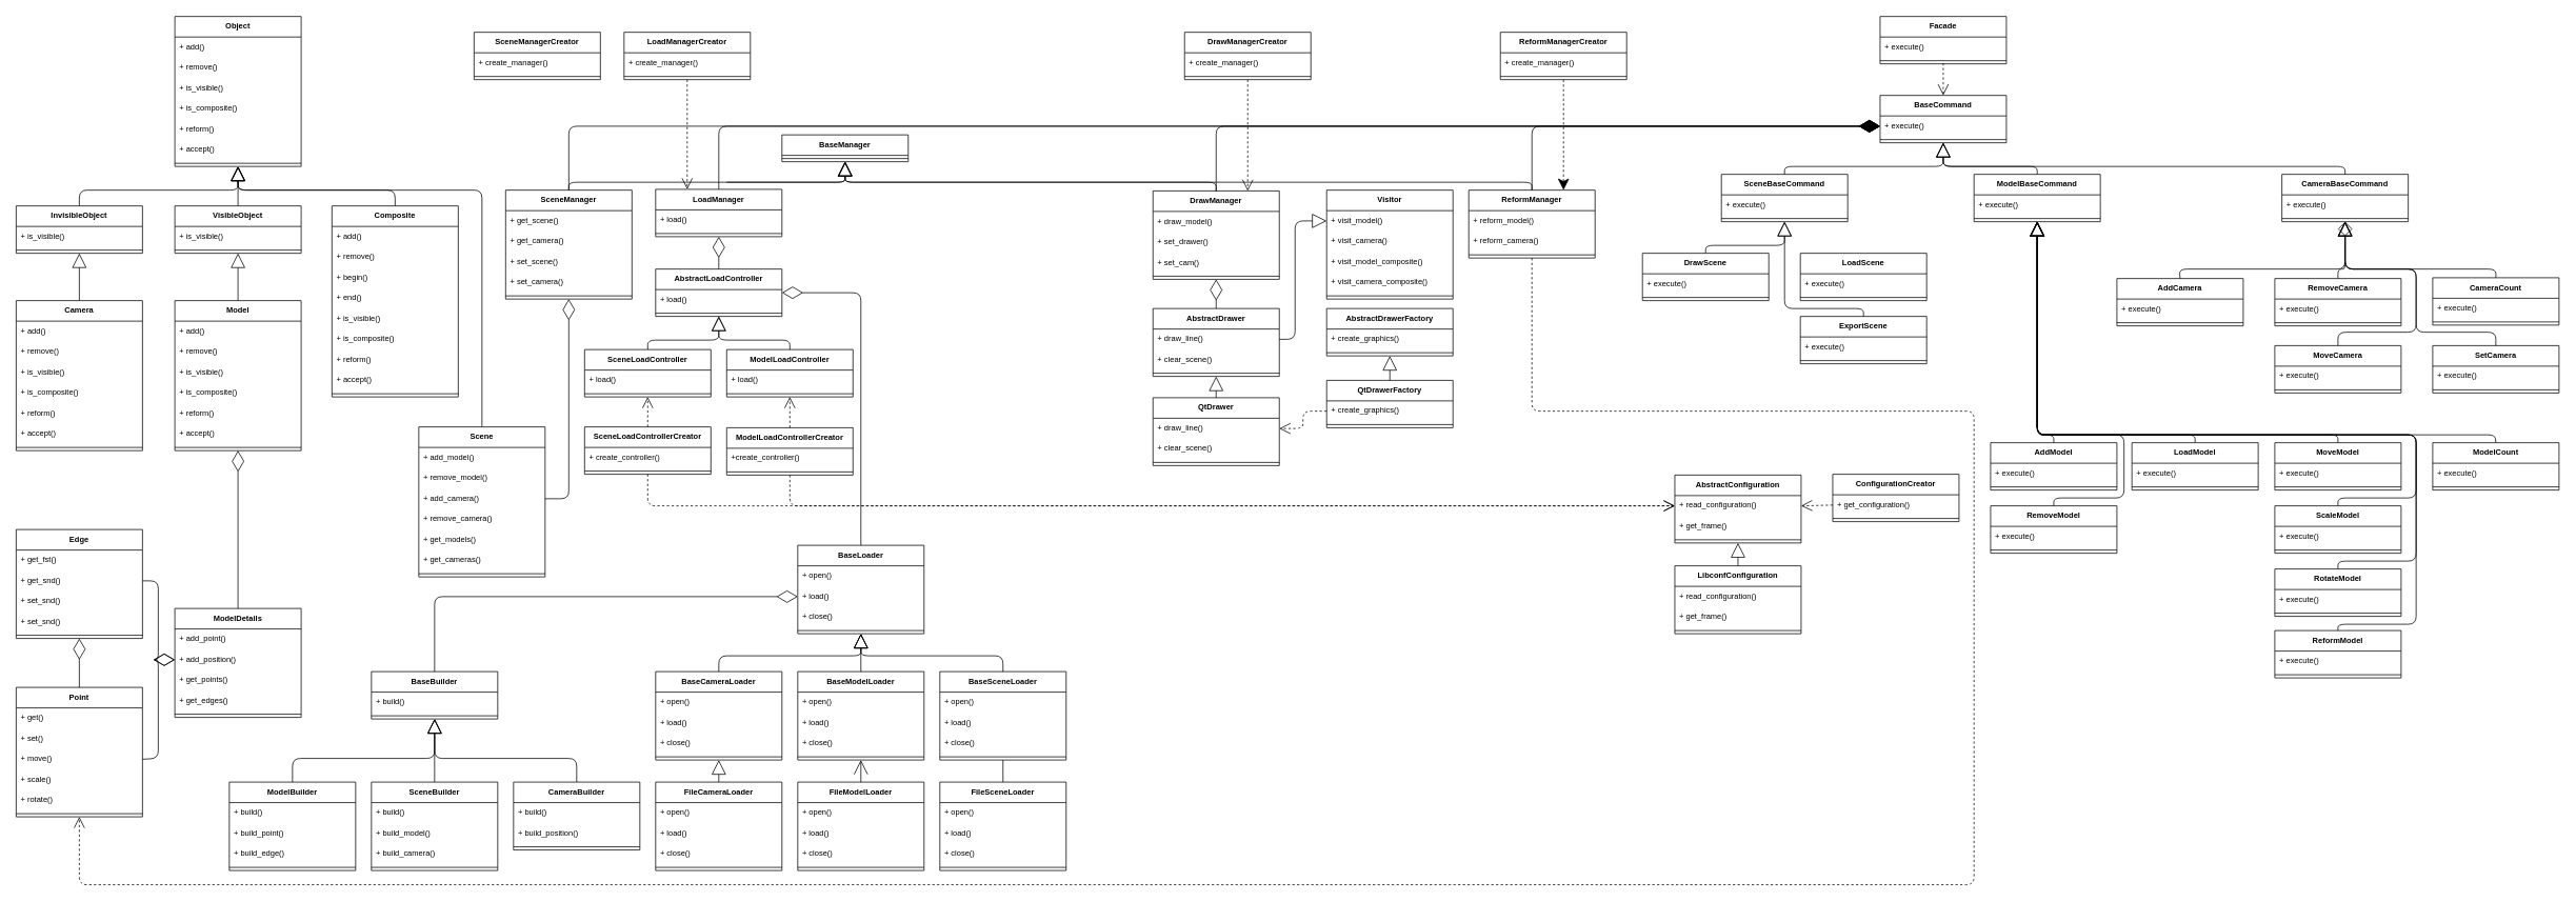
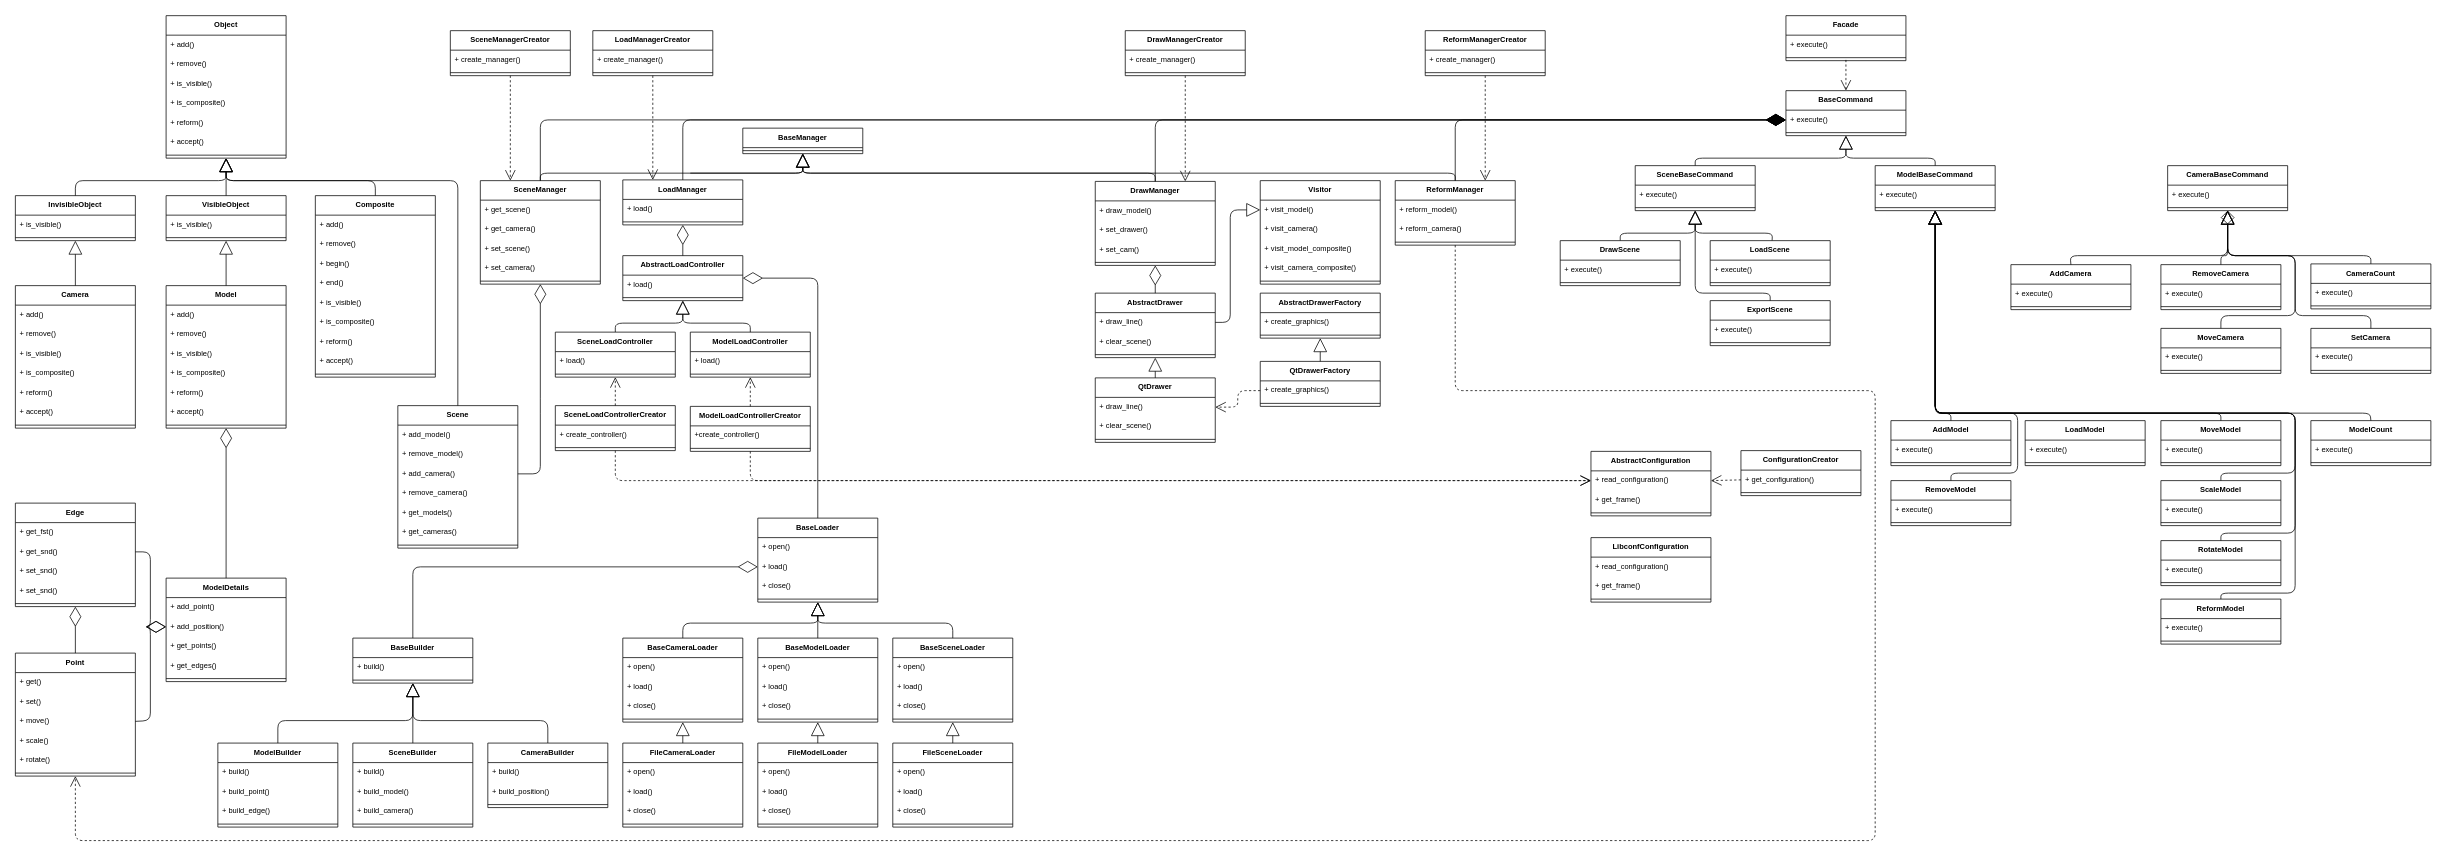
+ <mxCell id="298" value="Use" style="endArrow=open;endSize=12;dashed=1;html=1;entryX=0.25;entryY=0;entryDx=0;entryDy=0;exitX=0.5;exitY=1;exitDx=0;exitDy=0;noLabel=1;fontColor=none;fontSize=10;" parent="1" source="283" target="76" edge="1"><mxGeometry width="160" relative="1" as="geometry"><mxPoint x="670" y="162" as="sourcePoint" /><mxPoint x="670" y="352" as="targetPoint" /></mxGeometry></mxCell>
- <mxCell id="220" value="Extends" style="endArrow=block;endSize=16;endFill=0;html=1;noLabel=1;fontColor=none;exitX=0.5;exitY=0;exitDx=0;exitDy=0;entryX=0.5;entryY=1;entryDx=0;entryDy=0;fontSize=10;" parent="1" source="160" target="124" edge="1"><mxGeometry width="160" relative="1" as="geometry"><mxPoint x="2200" y="250" as="sourcePoint" /><mxPoint x="2471" y="190" as="targetPoint" /><Array as="points"><mxPoint x="2970" y="210" /><mxPoint x="2461" y="210" /></Array></mxGeometry></mxCell>
- <mxCell id="296" value="Use" style="endArrow=classic;endSize=12;dashed=1;html=1;entryX=0.75;entryY=0;entryDx=0;entryDy=0;exitX=0.5;exitY=1;exitDx=0;exitDy=0;noLabel=1;fontColor=none;fontSize=10;" parent="1" source="289" target="49" edge="1"><mxGeometry width="160" relative="1" as="geometry"><mxPoint x="1030" y="280" as="sourcePoint" /><mxPoint x="1190" y="280" as="targetPoint" /></mxGeometry></mxCell>
+ <mxCell id="296" value="Use" style="endArrow=open;endSize=12;dashed=1;html=1;entryX=0.75;entryY=0;entryDx=0;entryDy=0;exitX=0.5;exitY=1;exitDx=0;exitDy=0;noLabel=1;fontColor=none;fontSize=10;" parent="1" source="289" target="49" edge="1"><mxGeometry width="160" relative="1" as="geometry"><mxPoint x="1030" y="280" as="sourcePoint" /><mxPoint x="1190" y="280" as="targetPoint" /></mxGeometry></mxCell>
+ <mxCell id="325" value="Extends" style="endArrow=block;endSize=16;endFill=0;html=1;noLabel=1;fontColor=none;exitX=0.516;exitY=-0.004;exitDx=0;exitDy=0;entryX=0.5;entryY=1;entryDx=0;entryDy=0;exitPerimeter=0;fontSize=10;" parent="1" source="322" target="194" edge="1"><mxGeometry width="160" relative="1" as="geometry"><mxPoint x="1771" y="370" as="sourcePoint" /><mxPoint x="1771" y="310" as="targetPoint" /><Array as="points"><mxPoint x="2363" y="310" /><mxPoint x="2260" y="310" /></Array></mxGeometry></mxCell>
- <mxCell id="330" value="Extends" style="endArrow=block;endSize=16;endFill=0;html=1;noLabel=1;fontColor=none;exitX=0.5;exitY=0;exitDx=0;exitDy=0;fontSize=10;entryX=0.5;entryY=1;entryDx=0;entryDy=0;" parent="1" source="166" target="154" edge="1"><mxGeometry width="160" relative="1" as="geometry"><mxPoint x="2790" y="700" as="sourcePoint" /><mxPoint x="2600" y="290" as="targetPoint" /><Array as="points"><mxPoint x="2780" y="550" /><mxPoint x="2580" y="550" /><mxPoint x="2580" y="380" /></Array></mxGeometry></mxCell>
- <mxCell id="307" value="Extends" style="endArrow=block;endSize=16;endFill=0;html=1;exitX=0.5;exitY=0;exitDx=0;exitDy=0;entryX=0.5;entryY=1;entryDx=0;entryDy=0;noLabel=1;fontColor=none;fontSize=10;" parent="1" source="303" target="299" edge="1"><mxGeometry width="160" relative="1" as="geometry"><mxPoint x="1731" y="920" as="sourcePoint" /><mxPoint x="1811" y="940" as="targetPoint" /></mxGeometry></mxCell>
- <mxCell id="253" value="Extends" style="endArrow=none;endSize=16;endFill=0;html=1;entryX=0.5;entryY=1;entryDx=0;entryDy=0;exitX=0.5;exitY=0;exitDx=0;exitDy=0;noLabel=1;fontColor=none;fontSize=10;" parent="1" source="248" target="243" edge="1"><mxGeometry width="160" relative="1" as="geometry"><mxPoint x="1020" y="820" as="sourcePoint" /><mxPoint x="1180" y="820" as="targetPoint" /></mxGeometry></mxCell>
+ <mxCell id="253" value="Extends" style="endArrow=block;endSize=16;endFill=0;html=1;entryX=0.5;entryY=1;entryDx=0;entryDy=0;exitX=0.5;exitY=0;exitDx=0;exitDy=0;noLabel=1;fontColor=none;fontSize=10;" parent="1" source="248" target="243" edge="1"><mxGeometry width="160" relative="1" as="geometry"><mxPoint x="1020" y="820" as="sourcePoint" /><mxPoint x="1180" y="820" as="targetPoint" /></mxGeometry></mxCell>
- <mxCell id="242" value="Extends" style="endArrow=open;endSize=16;endFill=0;html=1;entryX=0.5;entryY=1;entryDx=0;entryDy=0;exitX=0.5;exitY=0;exitDx=0;exitDy=0;noLabel=1;fontColor=none;fontSize=10;" parent="1" source="237" target="104" edge="1"><mxGeometry width="160" relative="1" as="geometry"><mxPoint x="970" y="830" as="sourcePoint" /><mxPoint x="1130" y="830" as="targetPoint" /></mxGeometry></mxCell>
+ <mxCell id="242" value="Extends" style="endArrow=block;endSize=16;endFill=0;html=1;entryX=0.5;entryY=1;entryDx=0;entryDy=0;exitX=0.5;exitY=0;exitDx=0;exitDy=0;noLabel=1;fontColor=none;fontSize=10;" parent="1" source="237" target="104" edge="1"><mxGeometry width="160" relative="1" as="geometry"><mxPoint x="970" y="830" as="sourcePoint" /><mxPoint x="1130" y="830" as="targetPoint" /></mxGeometry></mxCell>
